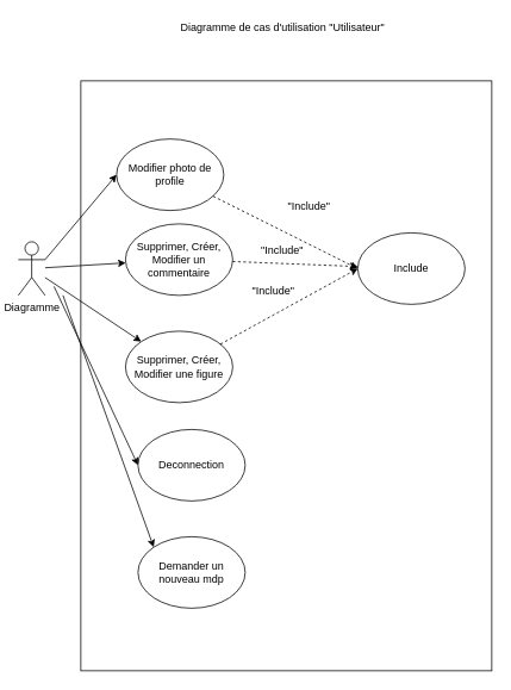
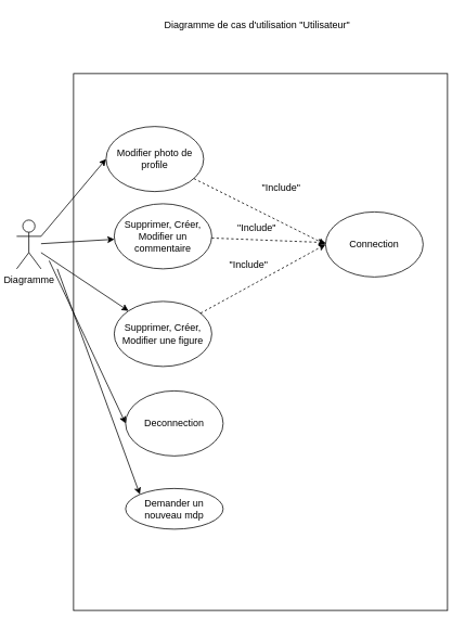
- <mxCell id="14" value="Include" style="ellipse;whiteSpace=wrap;html=1;rounded=0;" parent="1" vertex="1"><mxGeometry x="400" y="260" width="120" height="80" as="geometry" /></mxCell>
+ <mxCell id="14" value="Connection" style="ellipse;whiteSpace=wrap;html=1;rounded=0;" parent="1" vertex="1"><mxGeometry x="400" y="260" width="120" height="80" as="geometry" /></mxCell>
- <mxCell id="20" value="Demander un nouveau mdp" style="ellipse;whiteSpace=wrap;html=1;" parent="1" vertex="1"><mxGeometry x="154" y="600" width="120" height="80" as="geometry" /></mxCell>
+ <mxCell id="20" value="Demander un nouveau mdp" style="ellipse;whiteSpace=wrap;html=1;" parent="1" vertex="1"><mxGeometry x="154" y="600" width="120" height="50" as="geometry" /></mxCell>
